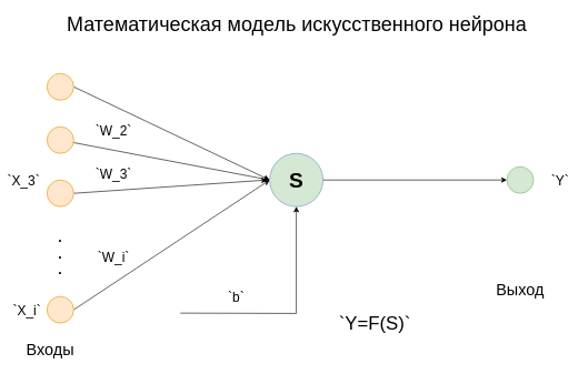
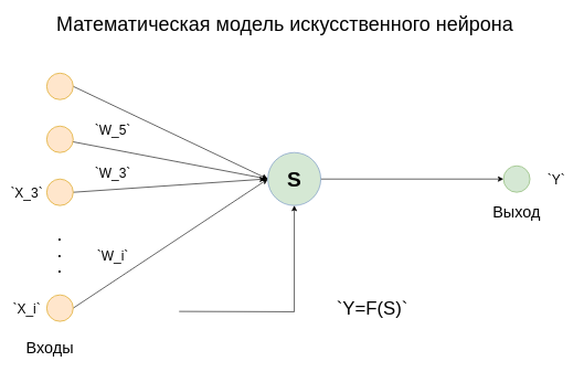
- <mxCell id="26" value="Математическая модель искусственного нейрона" style="text;html=1;align=center;verticalAlign=middle;whiteSpace=wrap;rounded=0;fontSize=30;" vertex="1" parent="1"><mxGeometry x="35" y="20" width="820" height="30" as="geometry" /></mxCell>
+ <mxCell id="26" value="Математическая модель искусственного нейрона" style="text;html=1;align=center;verticalAlign=middle;whiteSpace=wrap;rounded=0;fontSize=30;" vertex="1" parent="1"><mxGeometry x="20" y="20" width="820" height="30" as="geometry" /></mxCell>
- <mxCell id="18" value="`W_2`" style="text;html=1;align=center;verticalAlign=middle;whiteSpace=wrap;rounded=0;fontSize=20;" vertex="1" parent="1"><mxGeometry x="150" y="180" width="40" height="30" as="geometry" /></mxCell>
+ <mxCell id="18" value="`W_5`" style="text;html=1;align=center;verticalAlign=middle;whiteSpace=wrap;rounded=0;fontSize=20;" vertex="1" parent="1"><mxGeometry x="150" y="180" width="40" height="30" as="geometry" /></mxCell>
- <mxCell id="8" value="`X_3`" style="text;html=1;align=center;verticalAlign=middle;whiteSpace=wrap;rounded=0;fontSize=20;" vertex="1" parent="1"><mxGeometry x="15" y="255" width="40" height="30" as="geometry" /></mxCell>
+ <mxCell id="8" value="`X_3`" style="text;html=1;align=center;verticalAlign=middle;whiteSpace=wrap;rounded=0;fontSize=20;" vertex="1" parent="1"><mxGeometry x="20" y="275" width="40" height="30" as="geometry" /></mxCell>
- <mxCell id="23" value="&lt;span style=&quot;font-size: 24px;&quot;&gt;Выход&lt;/span&gt;" style="text;html=1;align=center;verticalAlign=middle;whiteSpace=wrap;rounded=0;fontStyle=0;fontSize=16;" vertex="1" parent="1"><mxGeometry x="730" y="420" width="100" height="30" as="geometry" /></mxCell>
+ <mxCell id="23" value="&lt;span style=&quot;font-size: 24px;&quot;&gt;Выход&lt;/span&gt;" style="text;html=1;align=center;verticalAlign=middle;whiteSpace=wrap;rounded=0;fontStyle=0;fontSize=16;" vertex="1" parent="1"><mxGeometry x="730" y="305" width="100" height="30" as="geometry" /></mxCell>
- <mxCell id="17" value="`b`" style="text;html=1;align=center;verticalAlign=middle;whiteSpace=wrap;rounded=0;fontSize=20;" vertex="1" parent="1"><mxGeometry x="334" y="430" width="40" height="30" as="geometry" /></mxCell>
- <mxCell id="25" value="`Y=F(S)`" style="text;html=1;align=center;verticalAlign=middle;whiteSpace=wrap;rounded=0;fontSize=28;" vertex="1" parent="1"><mxGeometry x="484" y="460" width="156" height="50" as="geometry" /></mxCell>
+ <mxCell id="25" value="`Y=F(S)`" style="text;html=1;align=center;verticalAlign=middle;whiteSpace=wrap;rounded=0;fontSize=28;" vertex="1" parent="1"><mxGeometry x="484" y="440" width="156" height="50" as="geometry" /></mxCell>
